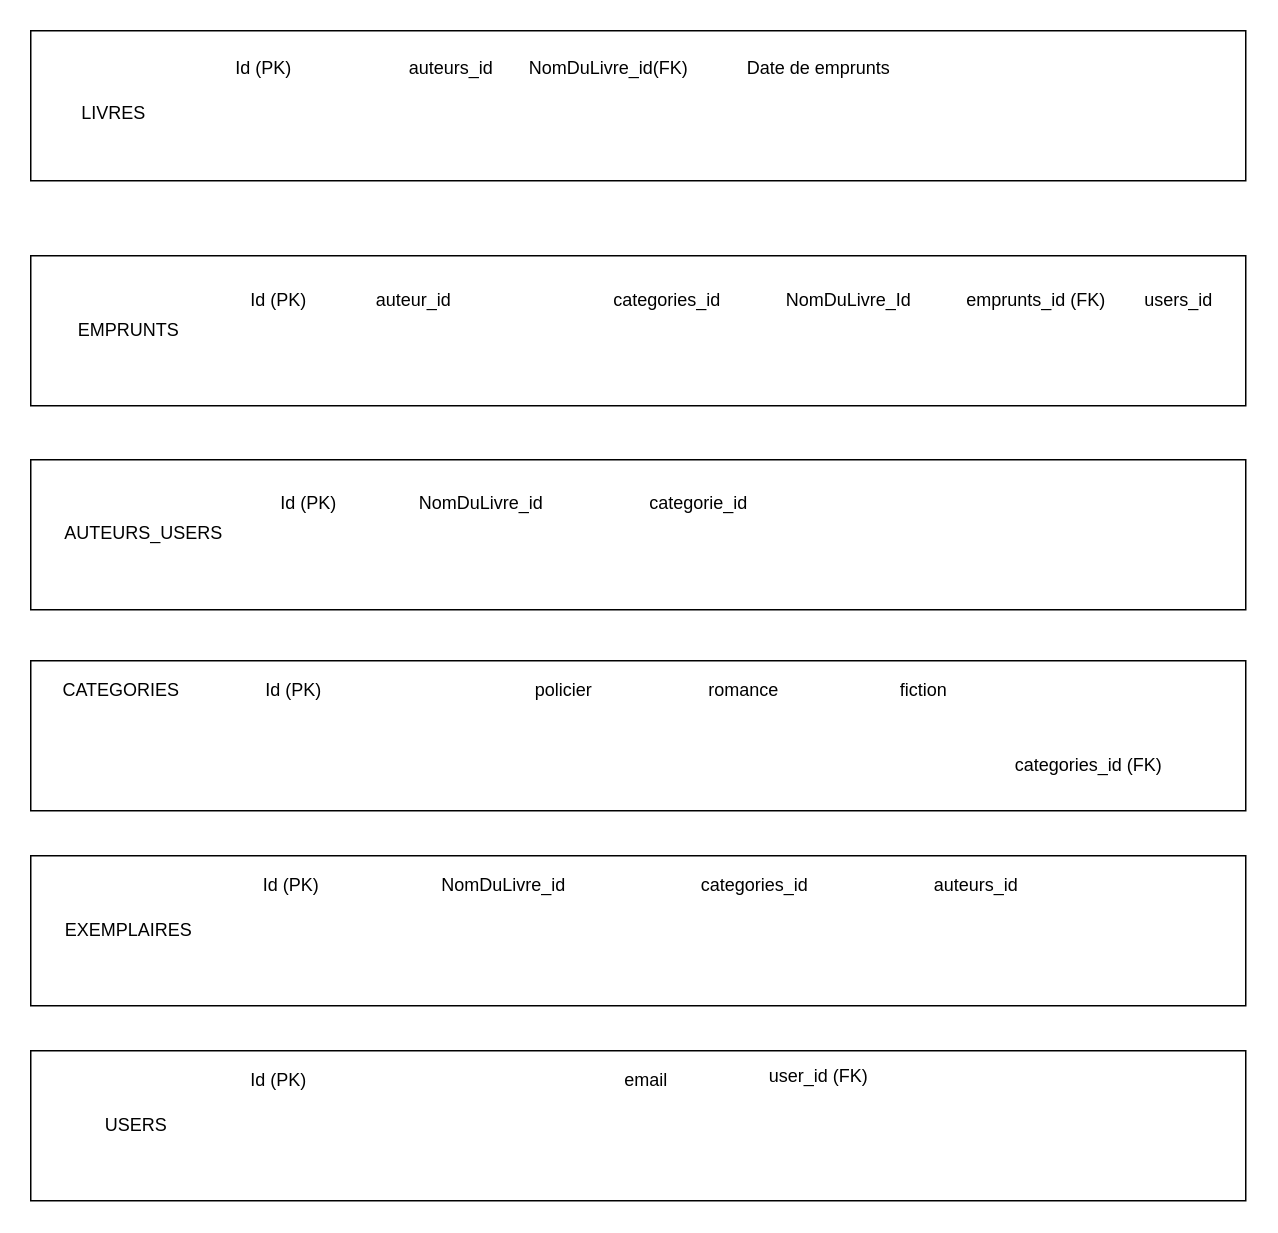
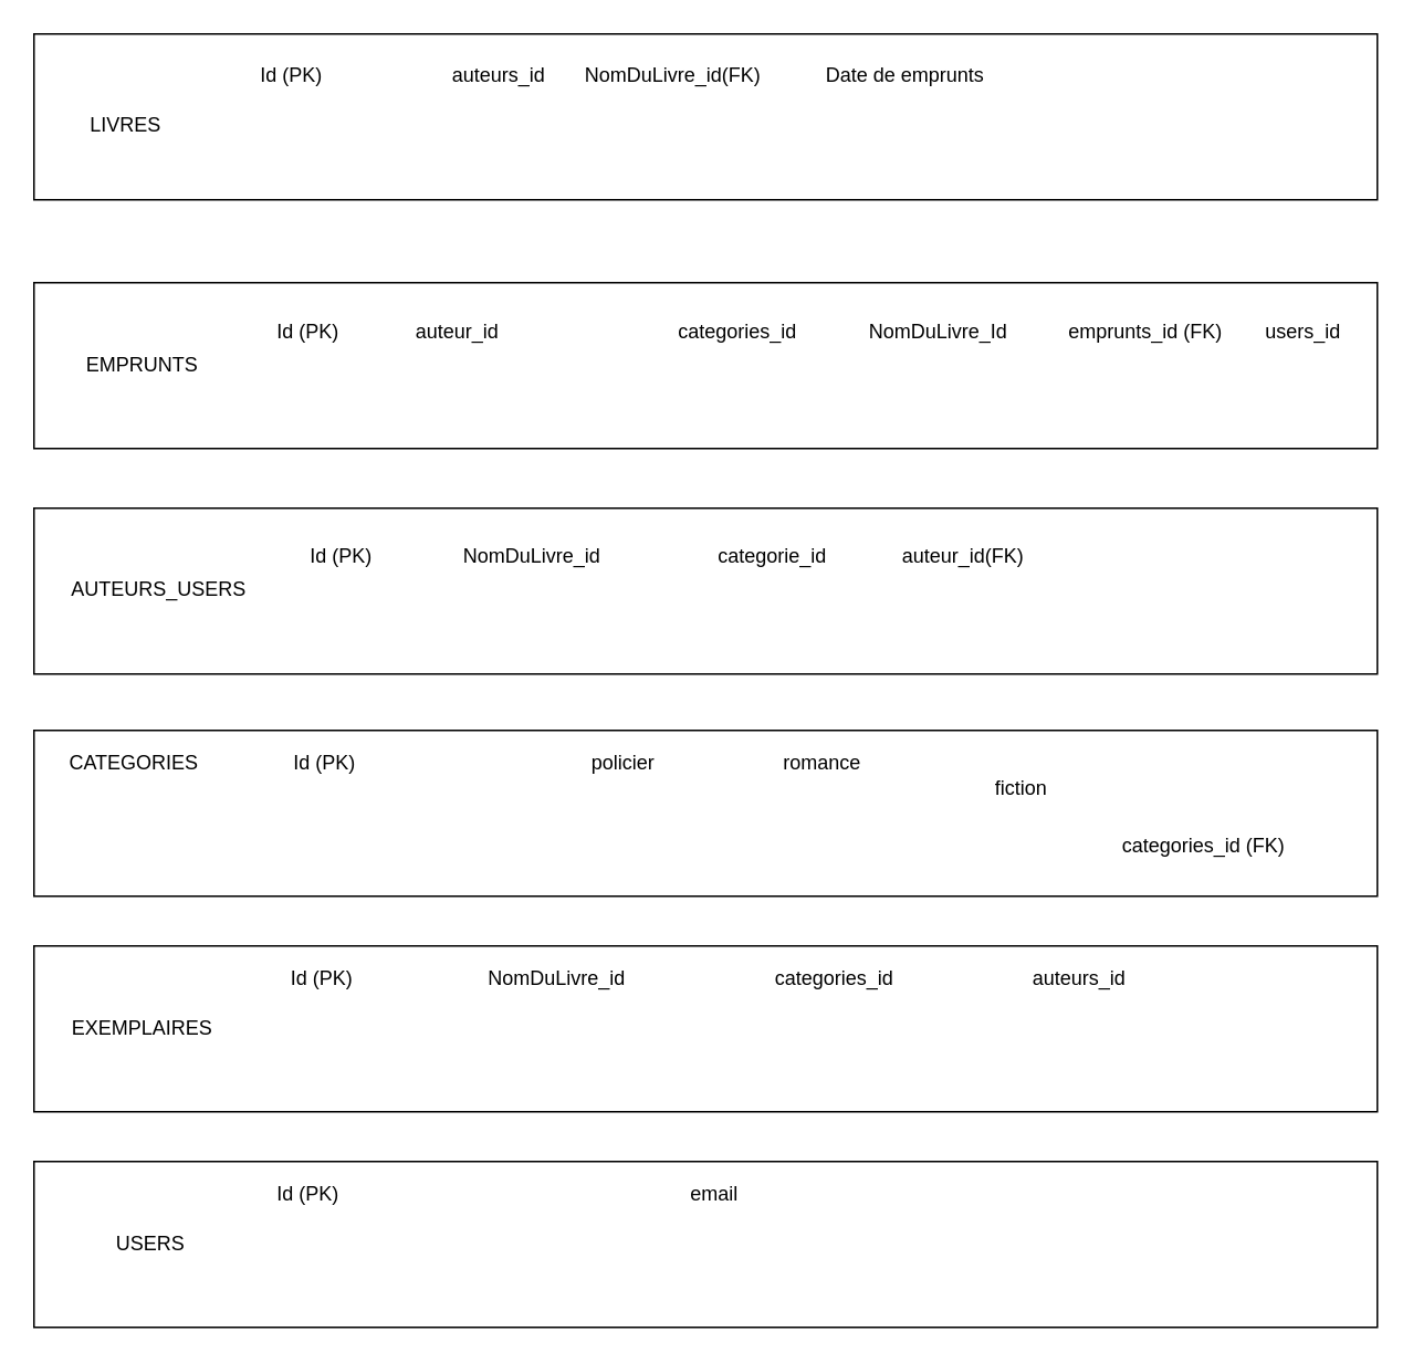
+ <mxCell id="33" value="auteur_id(FK)" style="text;html=1;align=center;verticalAlign=middle;resizable=0;points=[];autosize=1;strokeColor=none;fillColor=none;" vertex="1" parent="1"><mxGeometry x="530" y="320" width="100" height="30" as="geometry" /></mxCell>
- <mxCell id="21" value="fiction" style="text;html=1;align=center;verticalAlign=middle;resizable=0;points=[];autosize=1;strokeColor=none;fillColor=none;" vertex="1" parent="1"><mxGeometry x="590" y="445" width="50" height="30" as="geometry" /></mxCell>
+ <mxCell id="21" value="fiction" style="text;html=1;align=center;verticalAlign=middle;resizable=0;points=[];autosize=1;strokeColor=none;fillColor=none;" vertex="1" parent="1"><mxGeometry x="590" y="460" width="50" height="30" as="geometry" /></mxCell>
- <mxCell id="38" value="user_id (FK)" style="text;html=1;align=center;verticalAlign=middle;resizable=0;points=[];autosize=1;strokeColor=none;fillColor=none;" vertex="1" parent="1"><mxGeometry x="500" y="702" width="90" height="30" as="geometry" /></mxCell>
